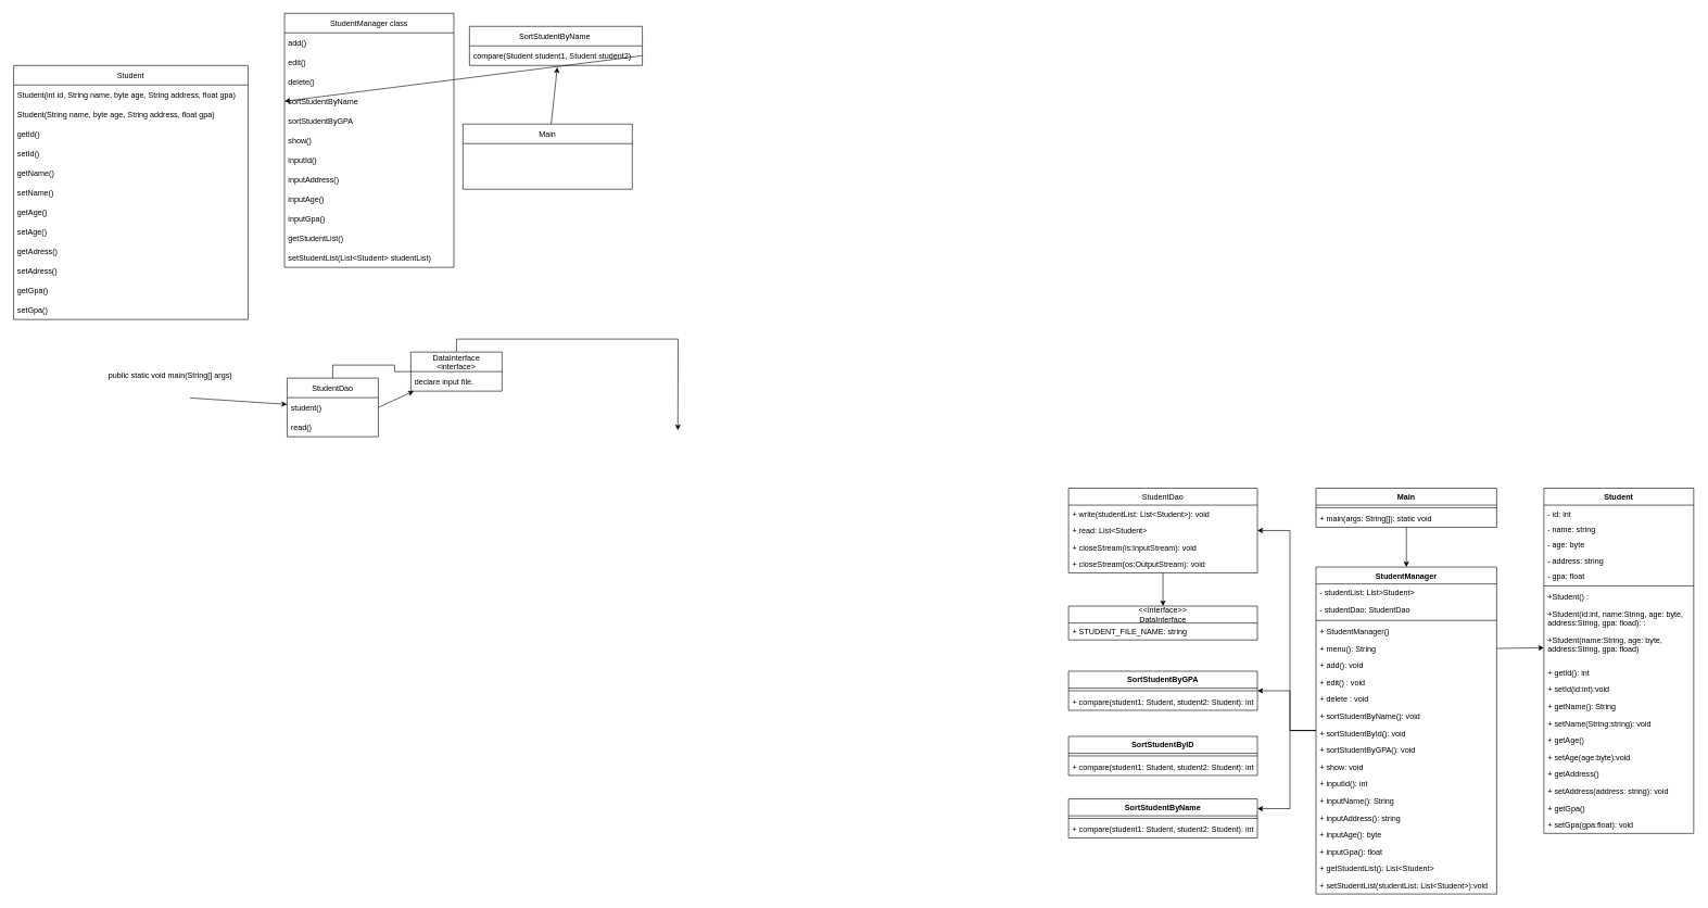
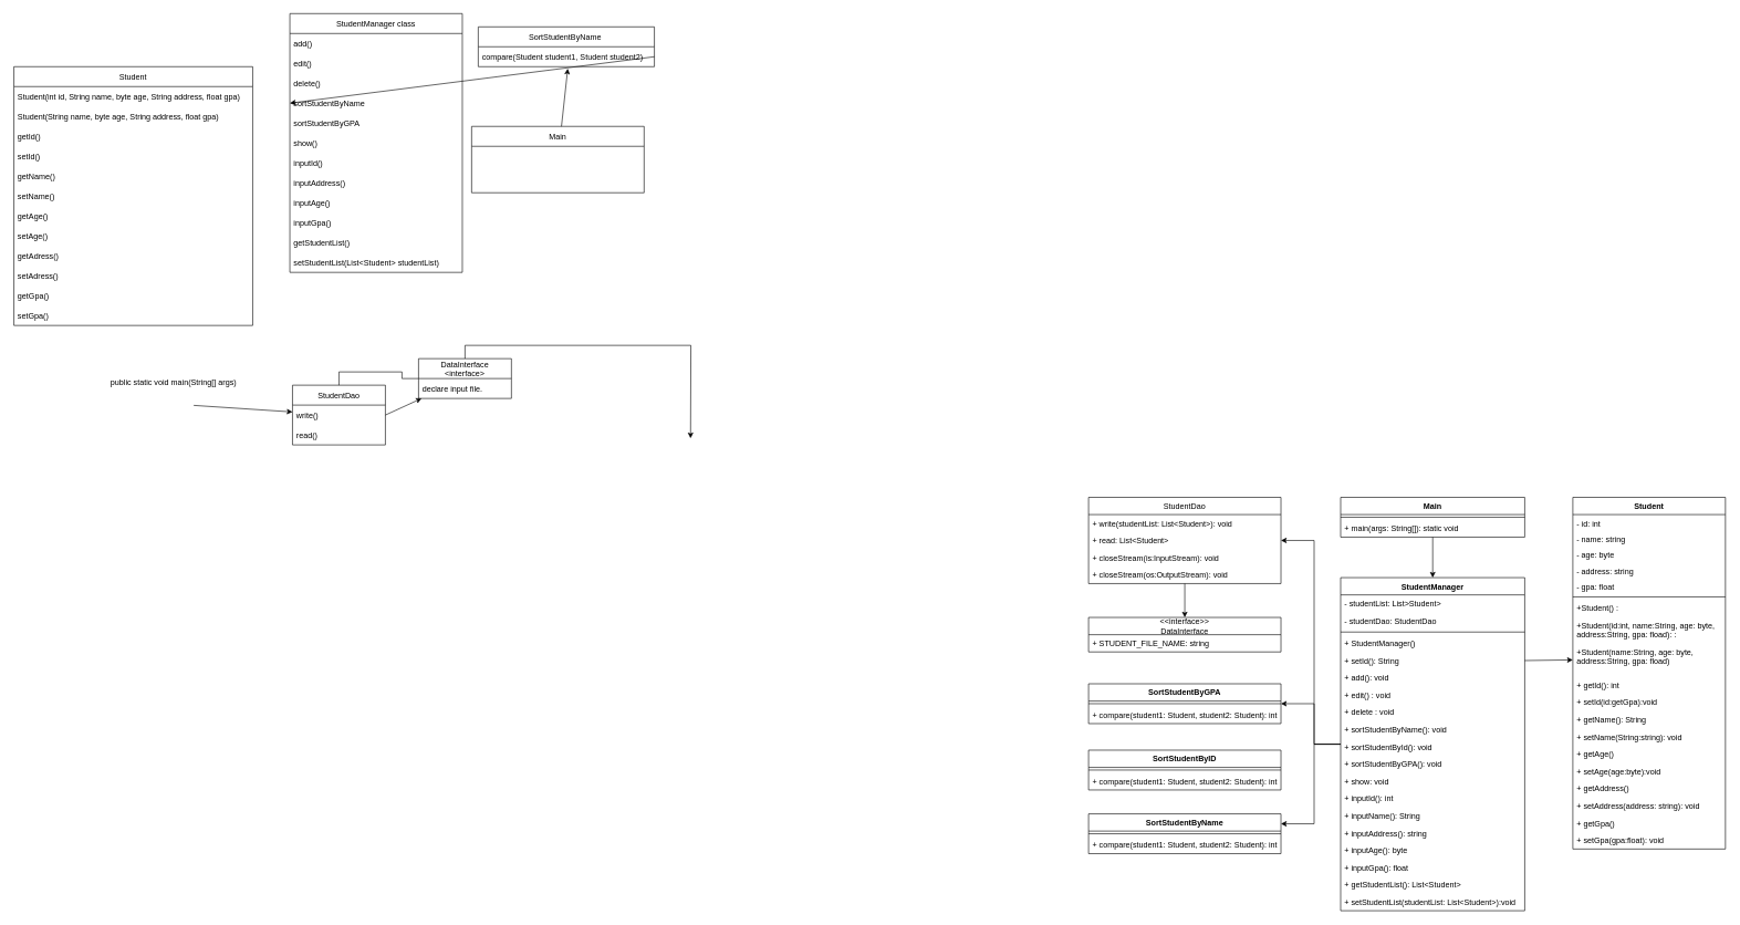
- <mxCell id="35" value="student()" style="text;strokeColor=none;fillColor=none;align=left;verticalAlign=middle;spacingLeft=4;spacingRight=4;overflow=hidden;points=[[0,0.5],[1,0.5]];portConstraint=eastwest;rotatable=0;" parent="34" vertex="1"><mxGeometry y="30" width="140" height="30" as="geometry" /></mxCell>
+ <mxCell id="35" value="write()" style="text;strokeColor=none;fillColor=none;align=left;verticalAlign=middle;spacingLeft=4;spacingRight=4;overflow=hidden;points=[[0,0.5],[1,0.5]];portConstraint=eastwest;rotatable=0;" parent="34" vertex="1"><mxGeometry y="30" width="140" height="30" as="geometry" /></mxCell>
- <mxCell id="89" value="+ menu(): String" style="text;strokeColor=none;fillColor=none;align=left;verticalAlign=top;spacingLeft=4;spacingRight=4;overflow=hidden;rotatable=0;points=[[0,0.5],[1,0.5]];portConstraint=eastwest;" parent="84" vertex="1"><mxGeometry y="112" width="277.5" height="26" as="geometry" /></mxCell>
+ <mxCell id="89" value="+ setId(): String" style="text;strokeColor=none;fillColor=none;align=left;verticalAlign=top;spacingLeft=4;spacingRight=4;overflow=hidden;rotatable=0;points=[[0,0.5],[1,0.5]];portConstraint=eastwest;" parent="84" vertex="1"><mxGeometry y="112" width="277.5" height="26" as="geometry" /></mxCell>
- <mxCell id="65" value="+ setId(id:int):void" style="text;strokeColor=none;fillColor=none;align=left;verticalAlign=top;spacingLeft=4;spacingRight=4;overflow=hidden;rotatable=0;points=[[0,0.5],[1,0.5]];portConstraint=eastwest;" parent="54" vertex="1"><mxGeometry y="296" width="230" height="26" as="geometry" /></mxCell>
+ <mxCell id="65" value="+ setId(id:getGpa):void" style="text;strokeColor=none;fillColor=none;align=left;verticalAlign=top;spacingLeft=4;spacingRight=4;overflow=hidden;rotatable=0;points=[[0,0.5],[1,0.5]];portConstraint=eastwest;" parent="54" vertex="1"><mxGeometry y="296" width="230" height="26" as="geometry" /></mxCell>
